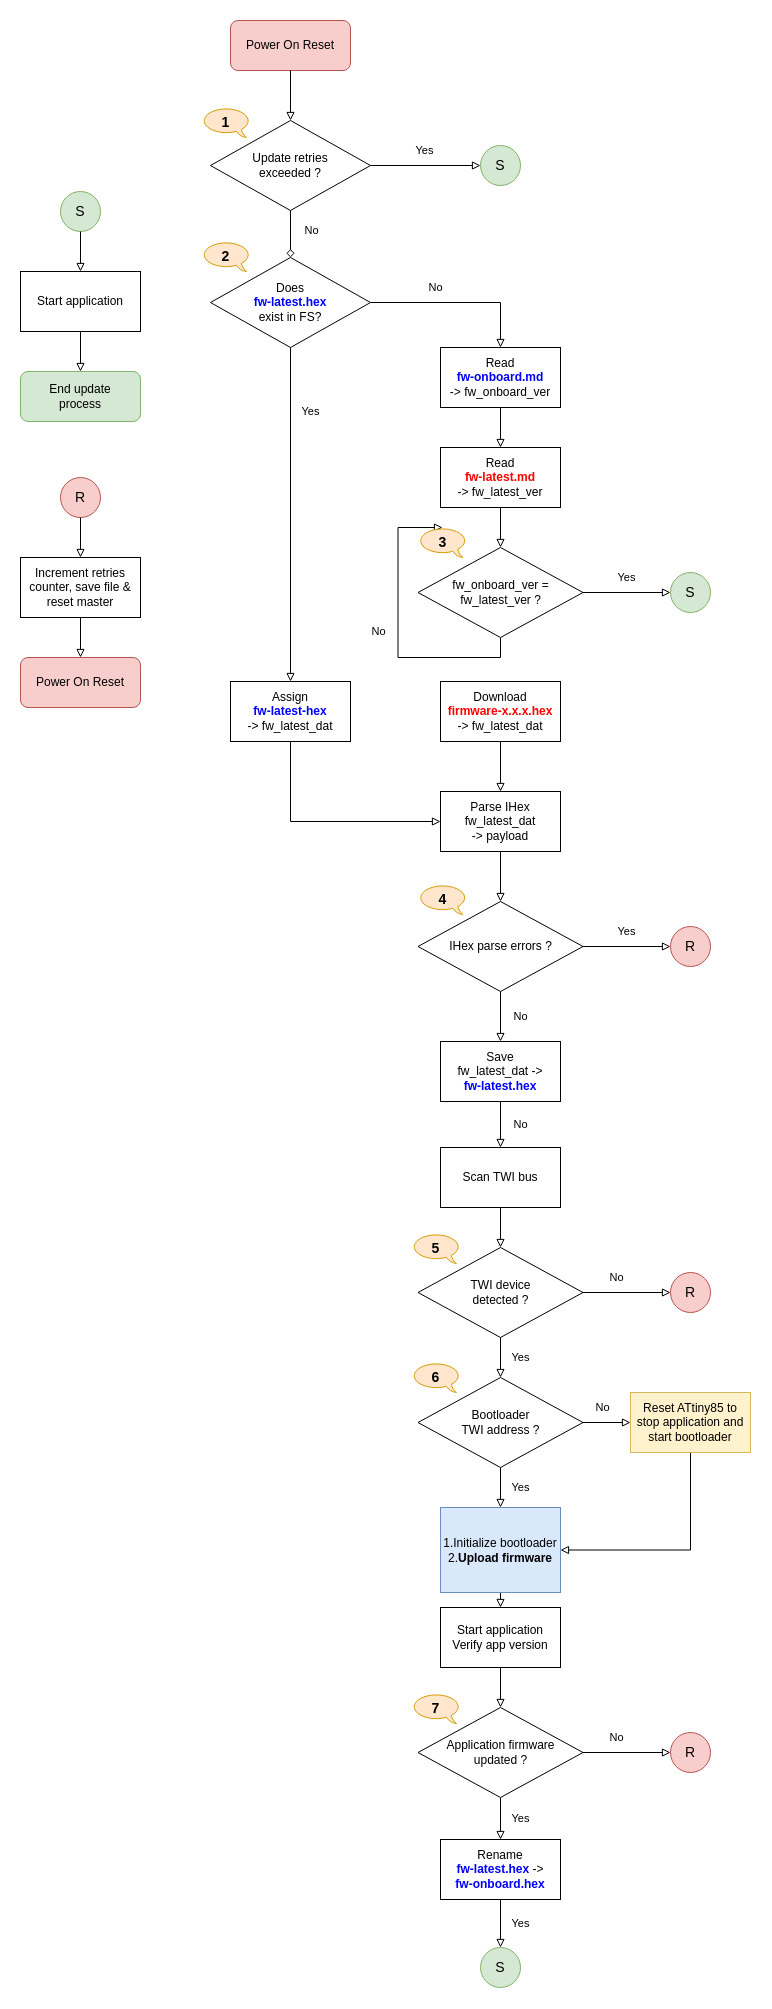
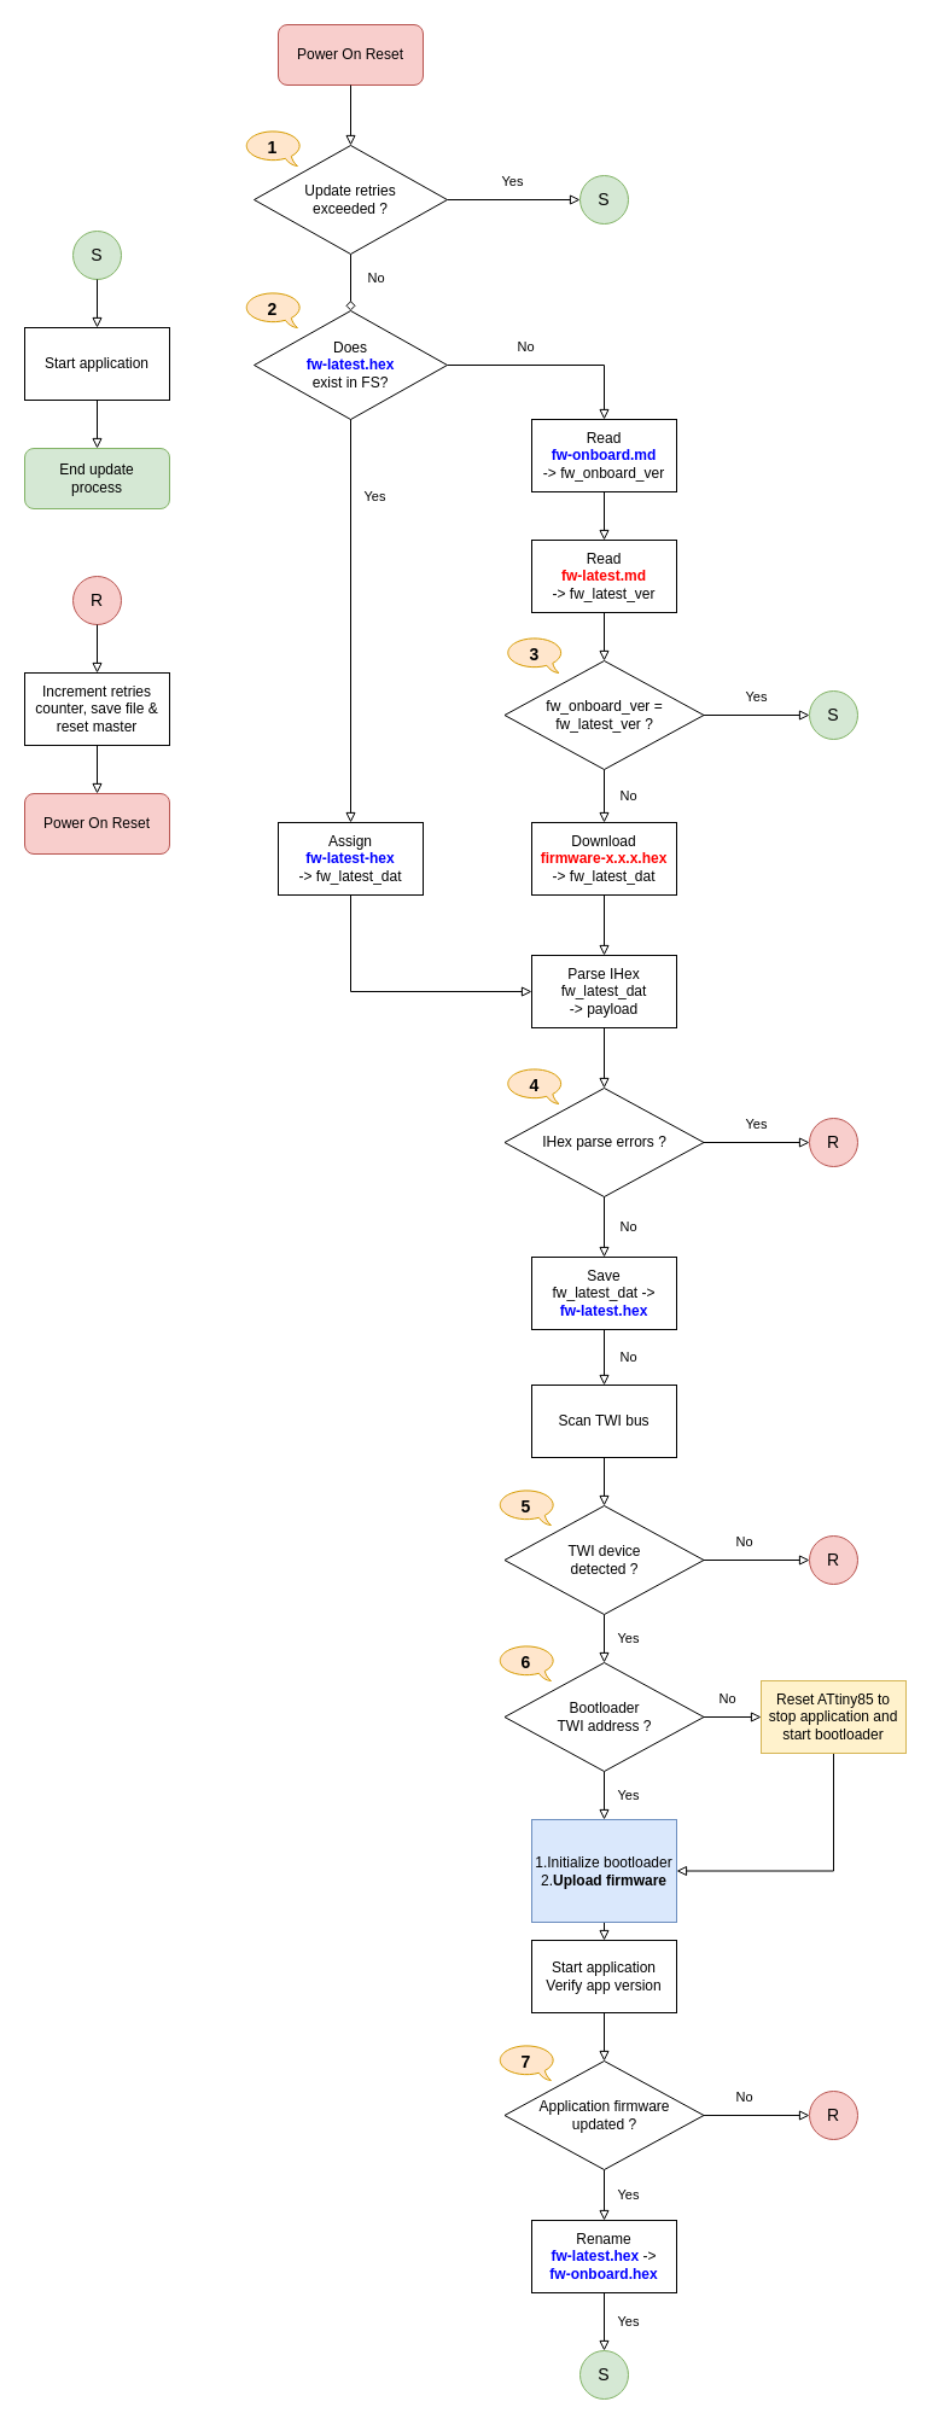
- <mxCell id="11" value="No" style="edgeStyle=orthogonalEdgeStyle;rounded=0;orthogonalLoop=1;jettySize=auto;html=1;exitX=0.5;exitY=1;exitDx=0;exitDy=0;endArrow=block;endFill=0;strokeColor=#000000;strokeWidth=1;" parent="1" source="12" target="65" edge="1"><mxGeometry y="20" relative="1" as="geometry"><mxPoint as="offset" /><mxPoint x="410" y="651" as="targetPoint" /></mxGeometry></mxCell>
+ <mxCell id="11" value="No" style="edgeStyle=orthogonalEdgeStyle;rounded=0;orthogonalLoop=1;jettySize=auto;html=1;exitX=0.5;exitY=1;exitDx=0;exitDy=0;endArrow=block;endFill=0;strokeColor=#000000;strokeWidth=1;entryX=0.5;entryY=0;entryDx=0;entryDy=0;" parent="1" source="12" target="32" edge="1"><mxGeometry y="20" relative="1" as="geometry"><mxPoint as="offset" /><mxPoint x="410" y="651" as="targetPoint" /></mxGeometry></mxCell>
